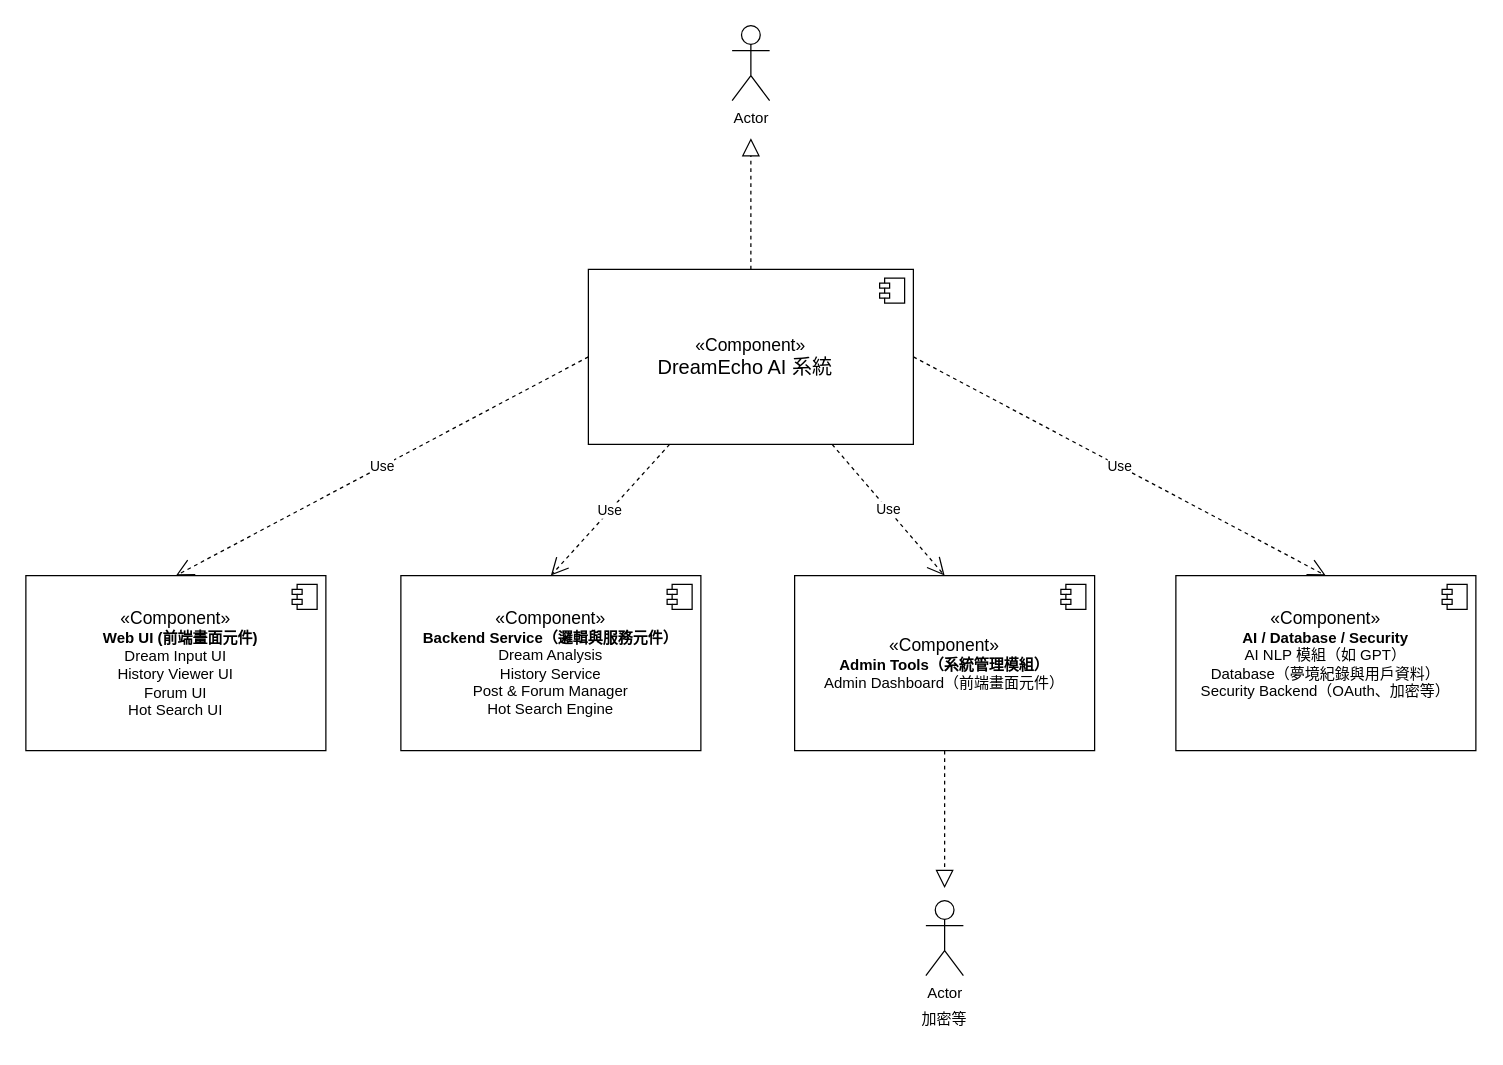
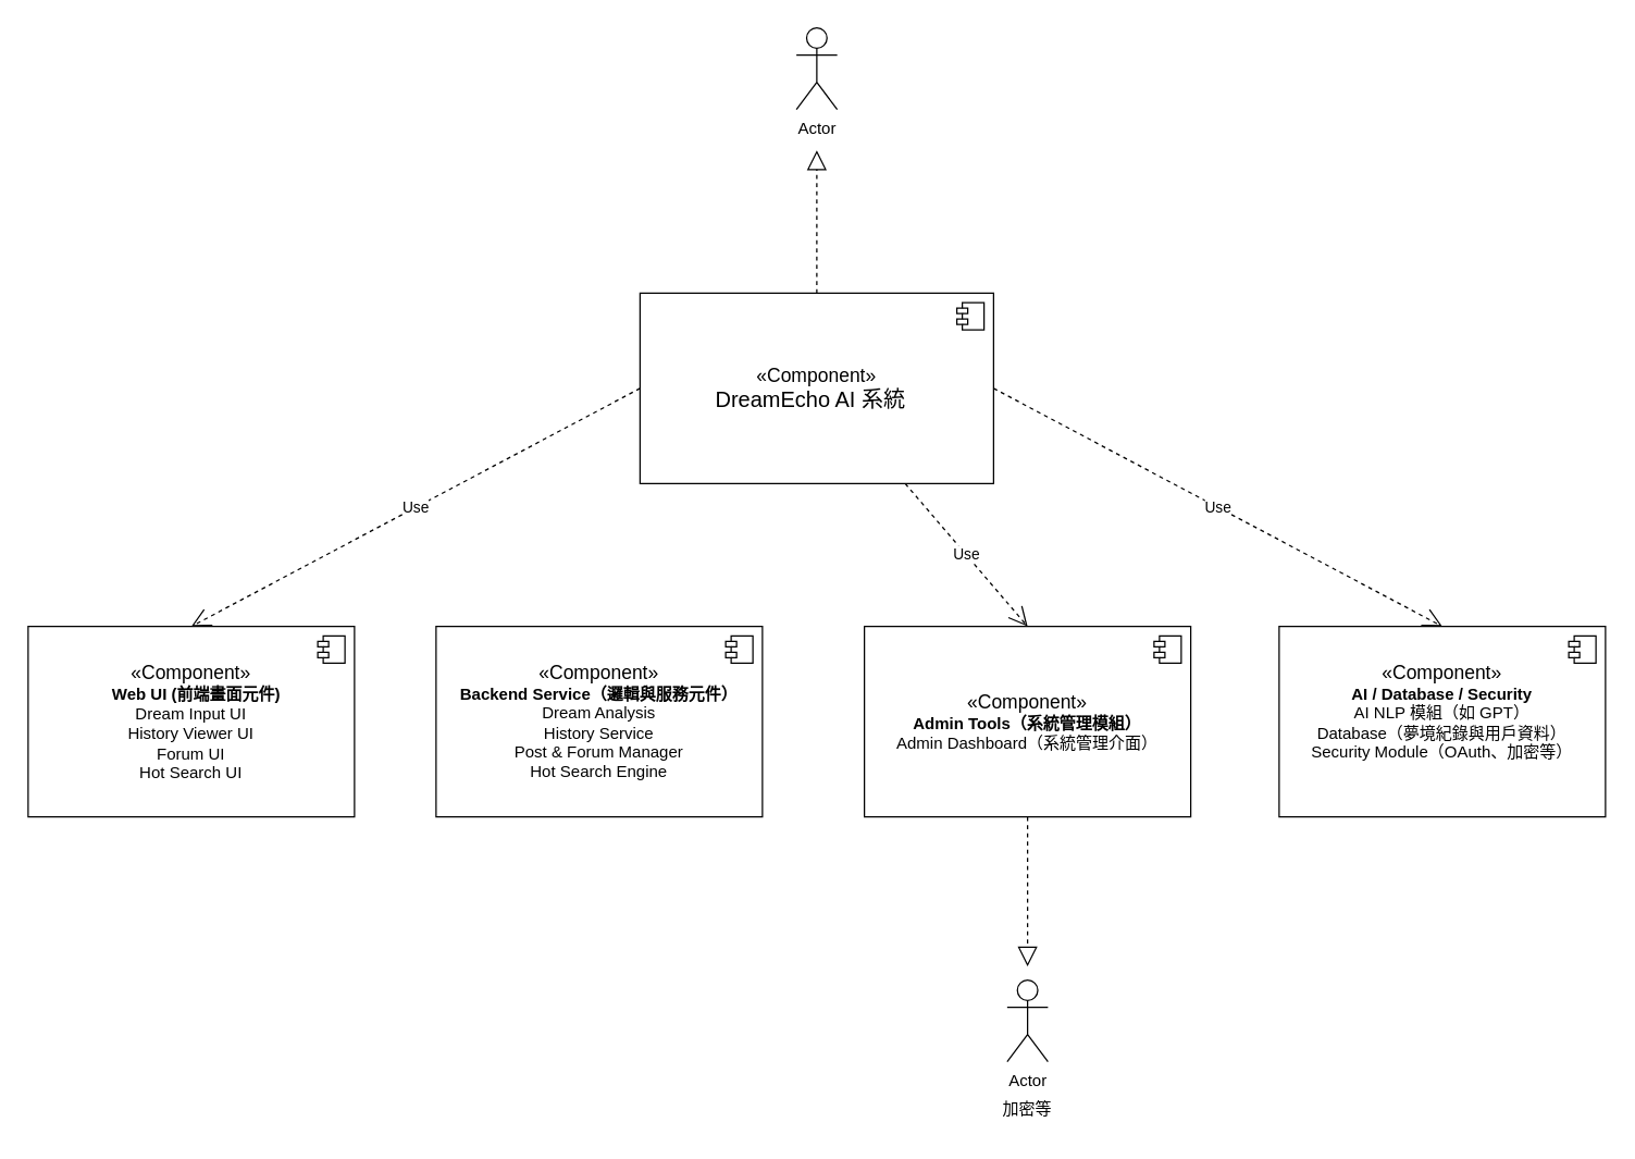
- <mxCell id="17" value="Use" style="endArrow=open;endSize=12;dashed=1;html=1;rounded=0;entryX=0.5;entryY=0;entryDx=0;entryDy=0;exitX=0.25;exitY=1;exitDx=0;exitDy=0;" edge="1" parent="1" source="2" target="11"><mxGeometry width="160" relative="1" as="geometry"><mxPoint x="430" y="105" as="sourcePoint" /><mxPoint x="100" y="280" as="targetPoint" /></mxGeometry></mxCell>
- <mxCell id="4" value="&lt;font face=&quot;Helvetica&quot; style=&quot;font-size: 14px;&quot;&gt;«Component»&lt;/font&gt;&lt;div&gt;&lt;span style=&quot;background-color: transparent; color: light-dark(rgb(0, 0, 0), rgb(255, 255, 255));&quot;&gt;&lt;b&gt;Admin Tools（系統管理模組）&lt;/b&gt;&lt;/span&gt;&lt;br&gt;&lt;span style=&quot;background-color: transparent; color: light-dark(rgb(0, 0, 0), rgb(255, 255, 255));&quot;&gt;Admin Dashboard（前端畫面元件）&lt;/span&gt;&lt;/div&gt;" style="html=1;dropTarget=0;whiteSpace=wrap;align=center;" vertex="1" parent="1"><mxGeometry x="635" y="460" width="240" height="140" as="geometry" /></mxCell>
+ <mxCell id="4" value="&lt;font face=&quot;Helvetica&quot; style=&quot;font-size: 14px;&quot;&gt;«Component»&lt;/font&gt;&lt;div&gt;&lt;span style=&quot;background-color: transparent; color: light-dark(rgb(0, 0, 0), rgb(255, 255, 255));&quot;&gt;&lt;b&gt;Admin Tools（系統管理模組）&lt;/b&gt;&lt;/span&gt;&lt;br&gt;&lt;span style=&quot;background-color: transparent; color: light-dark(rgb(0, 0, 0), rgb(255, 255, 255));&quot;&gt;Admin Dashboard（系統管理介面）&lt;/span&gt;&lt;/div&gt;" style="html=1;dropTarget=0;whiteSpace=wrap;align=center;" vertex="1" parent="1"><mxGeometry x="635" y="460" width="240" height="140" as="geometry" /></mxCell>
- <mxCell id="9" value="&lt;span style=&quot;font-size: 14px; background-color: transparent; color: light-dark(rgb(0, 0, 0), rgb(255, 255, 255));&quot;&gt;«Component»&lt;/span&gt;&lt;br&gt;&lt;span style=&quot;background-color: transparent; color: light-dark(rgb(0, 0, 0), rgb(255, 255, 255));&quot;&gt;&lt;b&gt;AI / Database / Security&lt;/b&gt;&lt;/span&gt;&lt;br&gt;&lt;span style=&quot;background-color: transparent; color: light-dark(rgb(0, 0, 0), rgb(255, 255, 255));&quot;&gt;AI NLP 模組（如 GPT）&lt;/span&gt;&lt;br&gt;&lt;span style=&quot;background-color: transparent; color: light-dark(rgb(0, 0, 0), rgb(255, 255, 255));&quot;&gt;Database（夢境紀錄與用戶資料）&lt;/span&gt;&lt;br&gt;&lt;span style=&quot;background-color: transparent; color: light-dark(rgb(0, 0, 0), rgb(255, 255, 255));&quot;&gt;Security Backend（OAuth、加密等）&lt;/span&gt;&lt;div&gt;&lt;br&gt;&lt;/div&gt;" style="html=1;dropTarget=0;whiteSpace=wrap;align=center;" vertex="1" parent="1"><mxGeometry x="940" y="460" width="240" height="140" as="geometry" /></mxCell>
+ <mxCell id="9" value="&lt;span style=&quot;font-size: 14px; background-color: transparent; color: light-dark(rgb(0, 0, 0), rgb(255, 255, 255));&quot;&gt;«Component»&lt;/span&gt;&lt;br&gt;&lt;span style=&quot;background-color: transparent; color: light-dark(rgb(0, 0, 0), rgb(255, 255, 255));&quot;&gt;&lt;b&gt;AI / Database / Security&lt;/b&gt;&lt;/span&gt;&lt;br&gt;&lt;span style=&quot;background-color: transparent; color: light-dark(rgb(0, 0, 0), rgb(255, 255, 255));&quot;&gt;AI NLP 模組（如 GPT）&lt;/span&gt;&lt;br&gt;&lt;span style=&quot;background-color: transparent; color: light-dark(rgb(0, 0, 0), rgb(255, 255, 255));&quot;&gt;Database（夢境紀錄與用戶資料）&lt;/span&gt;&lt;br&gt;&lt;span style=&quot;background-color: transparent; color: light-dark(rgb(0, 0, 0), rgb(255, 255, 255));&quot;&gt;Security Module（OAuth、加密等）&lt;/span&gt;&lt;div&gt;&lt;br&gt;&lt;/div&gt;" style="html=1;dropTarget=0;whiteSpace=wrap;align=center;" vertex="1" parent="1"><mxGeometry x="940" y="460" width="240" height="140" as="geometry" /></mxCell>
